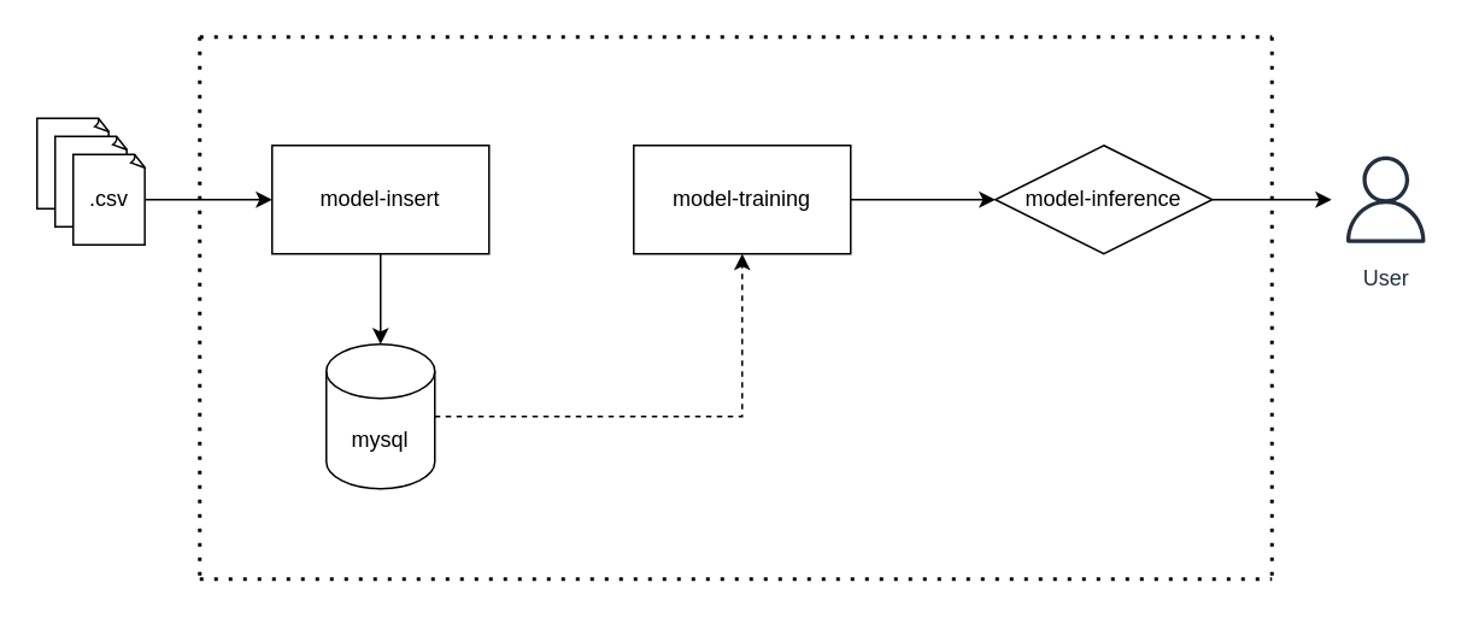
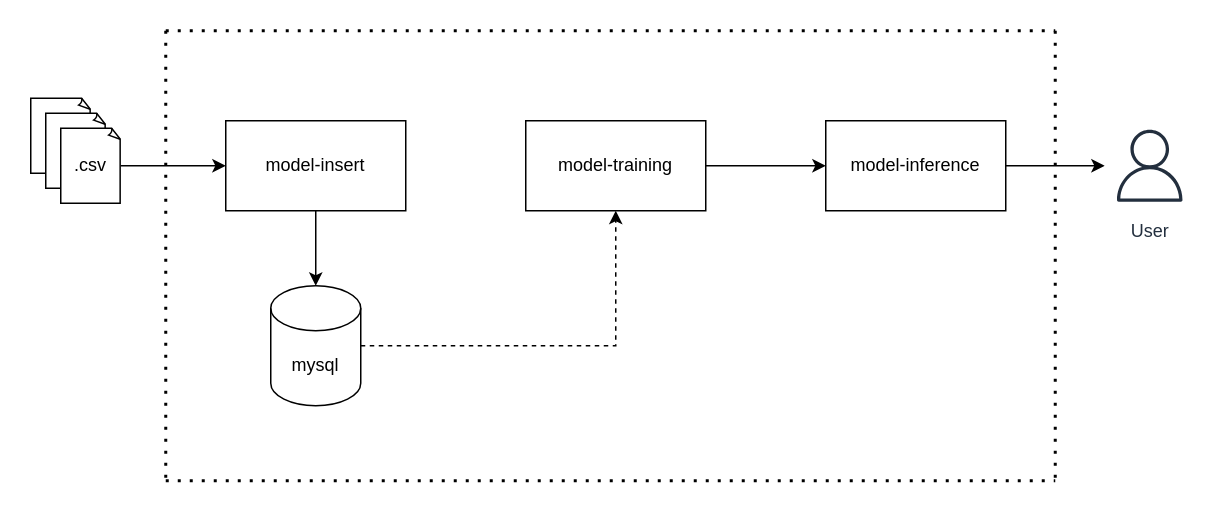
- <mxCell id="13" value="model-inference" style="rhombus;whiteSpace=wrap;html=1;" vertex="1" parent="1"><mxGeometry x="550" y="80" width="120" height="60" as="geometry" /></mxCell>
+ <mxCell id="13" value="model-inference" style="whiteSpace=wrap;html=1;rounded=0;" vertex="1" parent="1"><mxGeometry x="550" y="80" width="120" height="60" as="geometry" /></mxCell>
